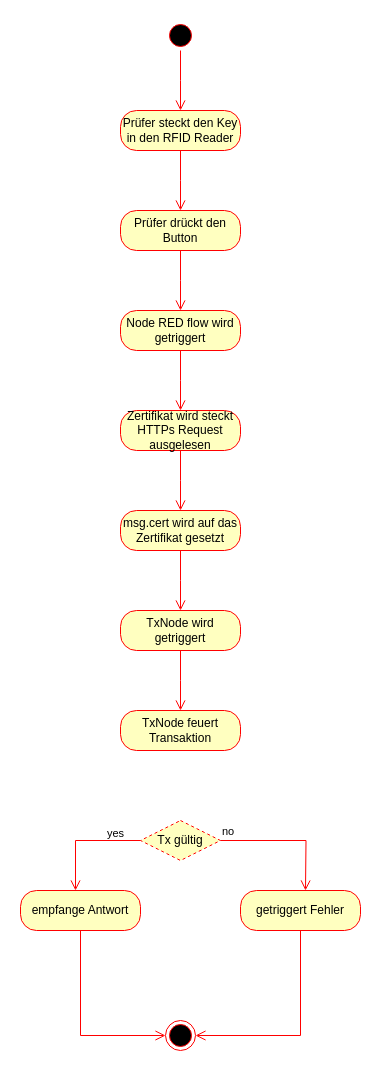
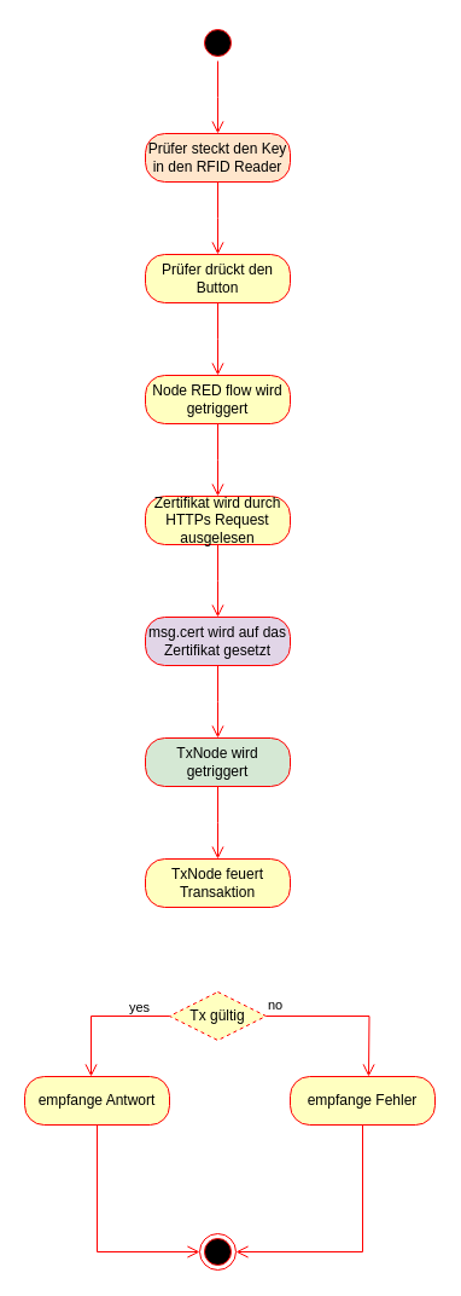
- <mxCell id="4" value="Prüfer steckt den Key in den RFID Reader" style="rounded=1;whiteSpace=wrap;html=1;arcSize=40;fontColor=#000000;fillColor=#ffffc0;strokeColor=#ff0000;" vertex="1" parent="1"><mxGeometry x="120" y="110" width="120" height="40" as="geometry" /></mxCell>
+ <mxCell id="4" value="Prüfer steckt den Key in den RFID Reader" style="rounded=1;whiteSpace=wrap;html=1;arcSize=40;fontColor=#000000;fillColor=#ffe6cc;strokeColor=#ff0000;" vertex="1" parent="1"><mxGeometry x="120" y="110" width="120" height="40" as="geometry" /></mxCell>
- <mxCell id="10" value="Zertifikat wird steckt HTTPs Request ausgelesen" style="rounded=1;whiteSpace=wrap;html=1;arcSize=40;fontColor=#000000;fillColor=#ffffc0;strokeColor=#ff0000;" vertex="1" parent="1"><mxGeometry x="120" y="410" width="120" height="40" as="geometry" /></mxCell>
+ <mxCell id="10" value="Zertifikat wird durch HTTPs Request ausgelesen" style="rounded=1;whiteSpace=wrap;html=1;arcSize=40;fontColor=#000000;fillColor=#ffffc0;strokeColor=#ff0000;" vertex="1" parent="1"><mxGeometry x="120" y="410" width="120" height="40" as="geometry" /></mxCell>
- <mxCell id="12" value="msg.cert wird auf das Zertifikat gesetzt" style="rounded=1;whiteSpace=wrap;html=1;arcSize=40;fontColor=#000000;fillColor=#ffffc0;strokeColor=#ff0000;" vertex="1" parent="1"><mxGeometry x="120" y="510" width="120" height="40" as="geometry" /></mxCell>
+ <mxCell id="12" value="msg.cert wird auf das Zertifikat gesetzt" style="rounded=1;whiteSpace=wrap;html=1;arcSize=40;fontColor=#000000;fillColor=#e1d5e7;strokeColor=#ff0000;" vertex="1" parent="1"><mxGeometry x="120" y="510" width="120" height="40" as="geometry" /></mxCell>
- <mxCell id="14" value="TxNode wird getriggert" style="rounded=1;whiteSpace=wrap;html=1;arcSize=40;fontColor=#000000;fillColor=#ffffc0;strokeColor=#ff0000;" vertex="1" parent="1"><mxGeometry x="120" y="610" width="120" height="40" as="geometry" /></mxCell>
+ <mxCell id="14" value="TxNode wird getriggert" style="rounded=1;whiteSpace=wrap;html=1;arcSize=40;fontColor=#000000;fillColor=#d5e8d4;strokeColor=#ff0000;" vertex="1" parent="1"><mxGeometry x="120" y="610" width="120" height="40" as="geometry" /></mxCell>
- <mxCell id="23" value="getriggert Fehler" style="rounded=1;whiteSpace=wrap;html=1;arcSize=40;fontColor=#000000;fillColor=#ffffc0;strokeColor=#ff0000;" vertex="1" parent="1"><mxGeometry x="240" y="890" width="120" height="40" as="geometry" /></mxCell>
+ <mxCell id="23" value="empfange Fehler" style="rounded=1;whiteSpace=wrap;html=1;arcSize=40;fontColor=#000000;fillColor=#ffffc0;strokeColor=#ff0000;" vertex="1" parent="1"><mxGeometry x="240" y="890" width="120" height="40" as="geometry" /></mxCell>
